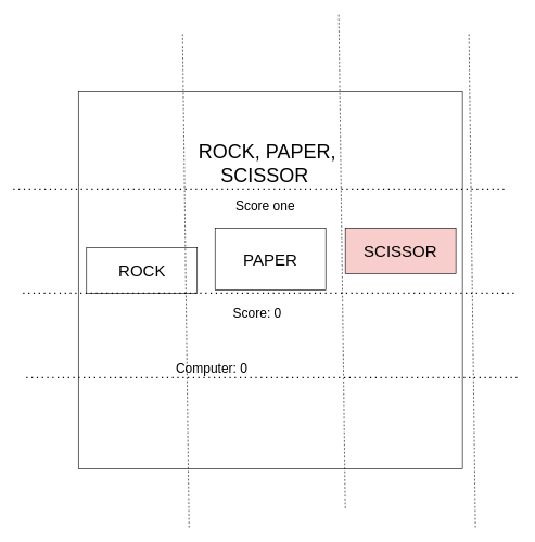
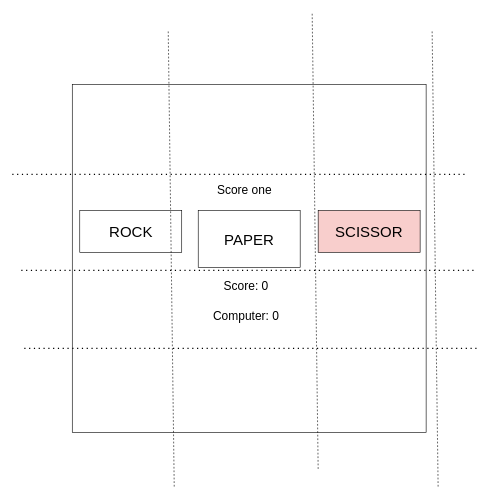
- <mxCell id="8" value="&lt;font style=&quot;font-size: 30px;&quot;&gt;ROCK, PAPER, SCISSOR&amp;nbsp;&lt;/font&gt;" style="text;html=1;align=center;verticalAlign=middle;whiteSpace=wrap;rounded=0;" parent="1" vertex="1"><mxGeometry x="302.5" y="230" width="215" height="40" as="geometry" /></mxCell>
- <mxCell id="5" value="&lt;font style=&quot;font-size: 25px;&quot;&gt;ROCK&lt;/font&gt;" style="rounded=0;whiteSpace=wrap;html=1;" parent="1" vertex="1"><mxGeometry x="132.5" y="380" width="170" height="70" as="geometry" /></mxCell>
+ <mxCell id="5" value="&lt;font style=&quot;font-size: 25px;&quot;&gt;ROCK&lt;/font&gt;" style="rounded=0;whiteSpace=wrap;html=1;" parent="1" vertex="1"><mxGeometry x="132.5" y="350" width="170" height="70" as="geometry" /></mxCell>
- <mxCell id="6" value="&lt;font style=&quot;font-size: 20px;&quot;&gt;Score: 0&lt;/font&gt;" style="text;html=1;align=center;verticalAlign=middle;whiteSpace=wrap;rounded=0;" parent="1" vertex="1"><mxGeometry x="345" y="465" width="100" height="30" as="geometry" /></mxCell>
+ <mxCell id="6" value="&lt;font style=&quot;font-size: 20px;&quot;&gt;Score: 0&lt;/font&gt;" style="text;html=1;align=center;verticalAlign=middle;whiteSpace=wrap;rounded=0;" parent="1" vertex="1"><mxGeometry x="360" y="460" width="100" height="30" as="geometry" /></mxCell>
- <mxCell id="7" value="&lt;font style=&quot;font-size: 20px;&quot;&gt;Computer: 0&lt;/font&gt;" style="text;html=1;align=center;verticalAlign=middle;whiteSpace=wrap;rounded=0;" parent="1" vertex="1"><mxGeometry x="265" y="550" width="120" height="30" as="geometry" /></mxCell>
+ <mxCell id="7" value="&lt;font style=&quot;font-size: 20px;&quot;&gt;Computer: 0&lt;/font&gt;" style="text;html=1;align=center;verticalAlign=middle;whiteSpace=wrap;rounded=0;" parent="1" vertex="1"><mxGeometry x="350" y="510" width="120" height="30" as="geometry" /></mxCell>
